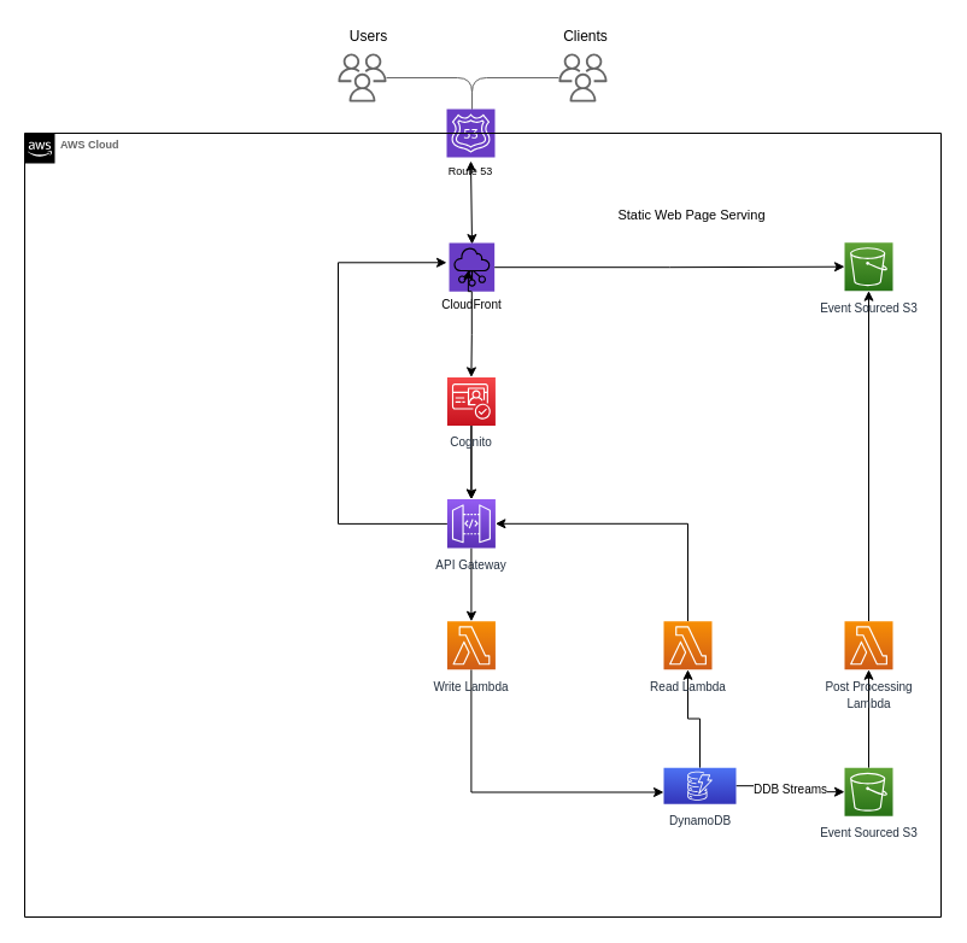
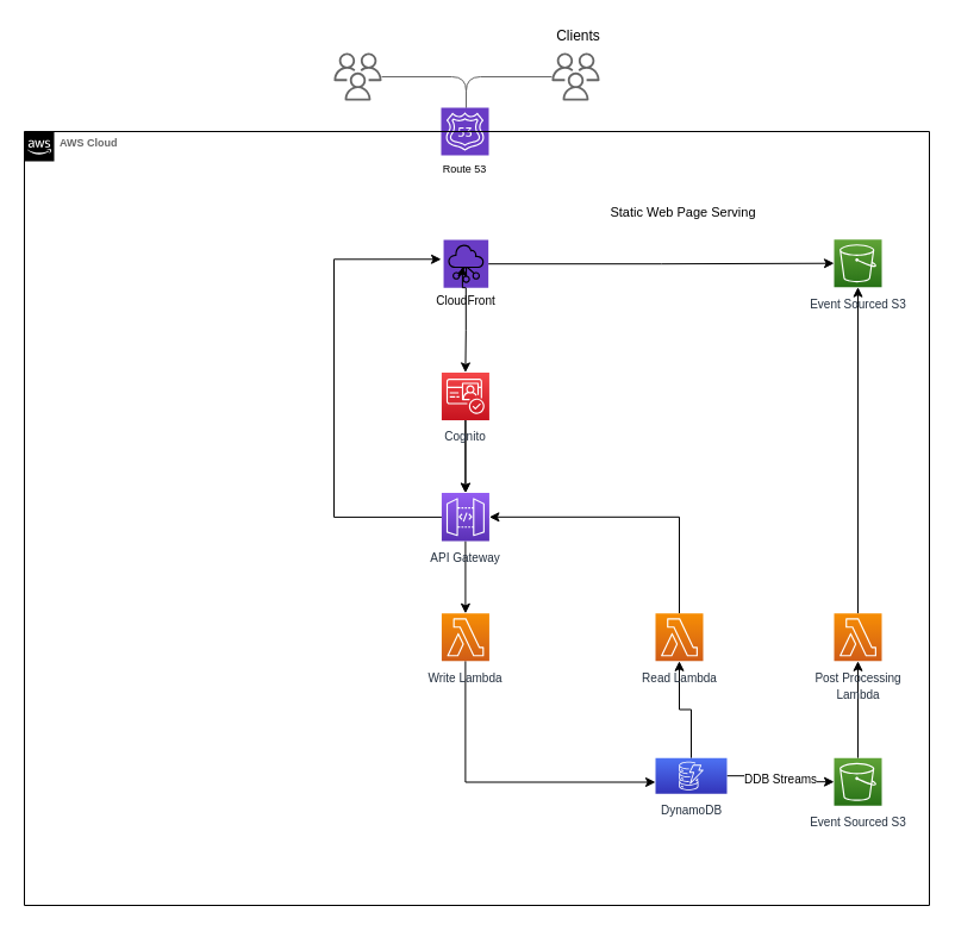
- <mxCell id="7" value="Users" style="text;html=1;align=center;verticalAlign=middle;resizable=0;points=[];autosize=1;" parent="1" vertex="1"><mxGeometry x="280" y="20" width="50" height="20" as="geometry" /></mxCell>
- <mxCell id="9" value="" style="endArrow=classic;startArrow=classic;html=1;entryX=0.5;entryY=1.075;entryDx=0;entryDy=0;entryPerimeter=0;exitX=0.504;exitY=0.025;exitDx=0;exitDy=0;exitPerimeter=0;" edge="1" parent="1" source="12" target="8"><mxGeometry width="50" height="50" relative="1" as="geometry"><mxPoint x="450" y="200" as="sourcePoint" /><mxPoint x="500" y="150" as="targetPoint" /></mxGeometry></mxCell>
